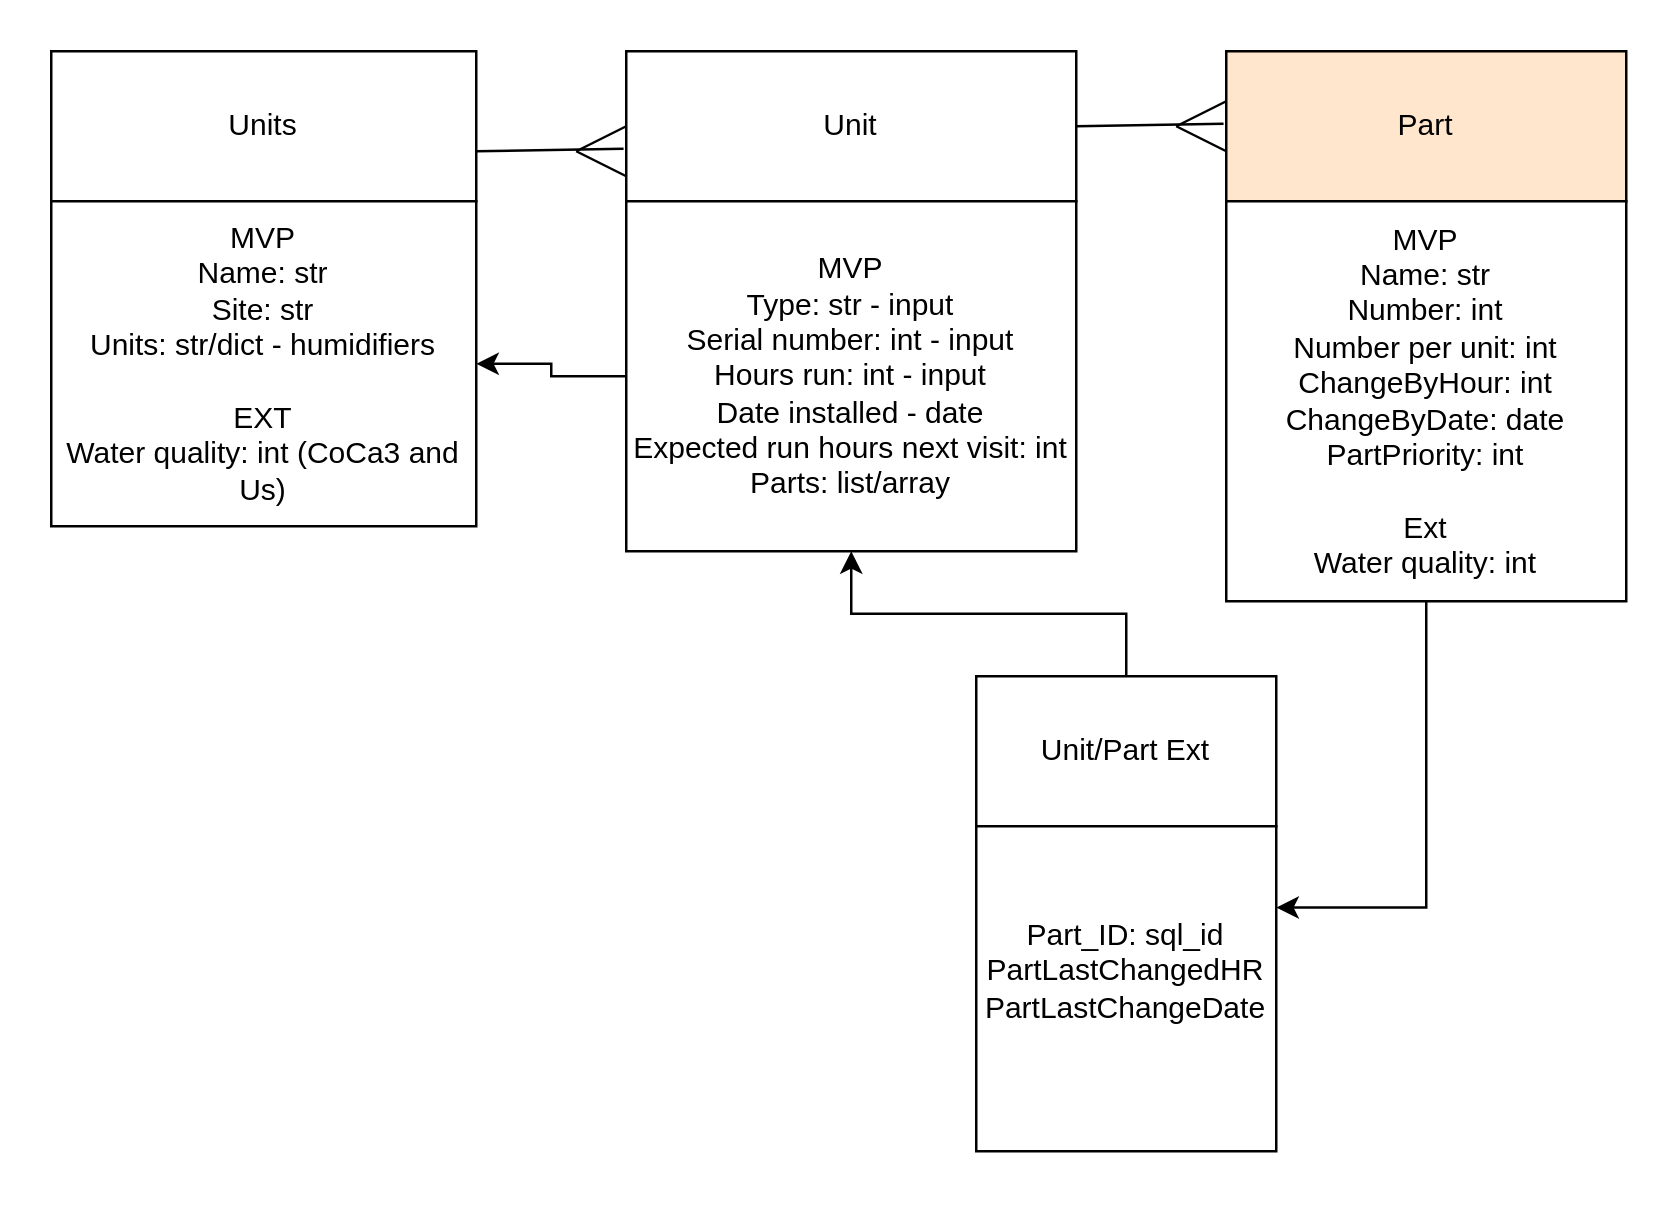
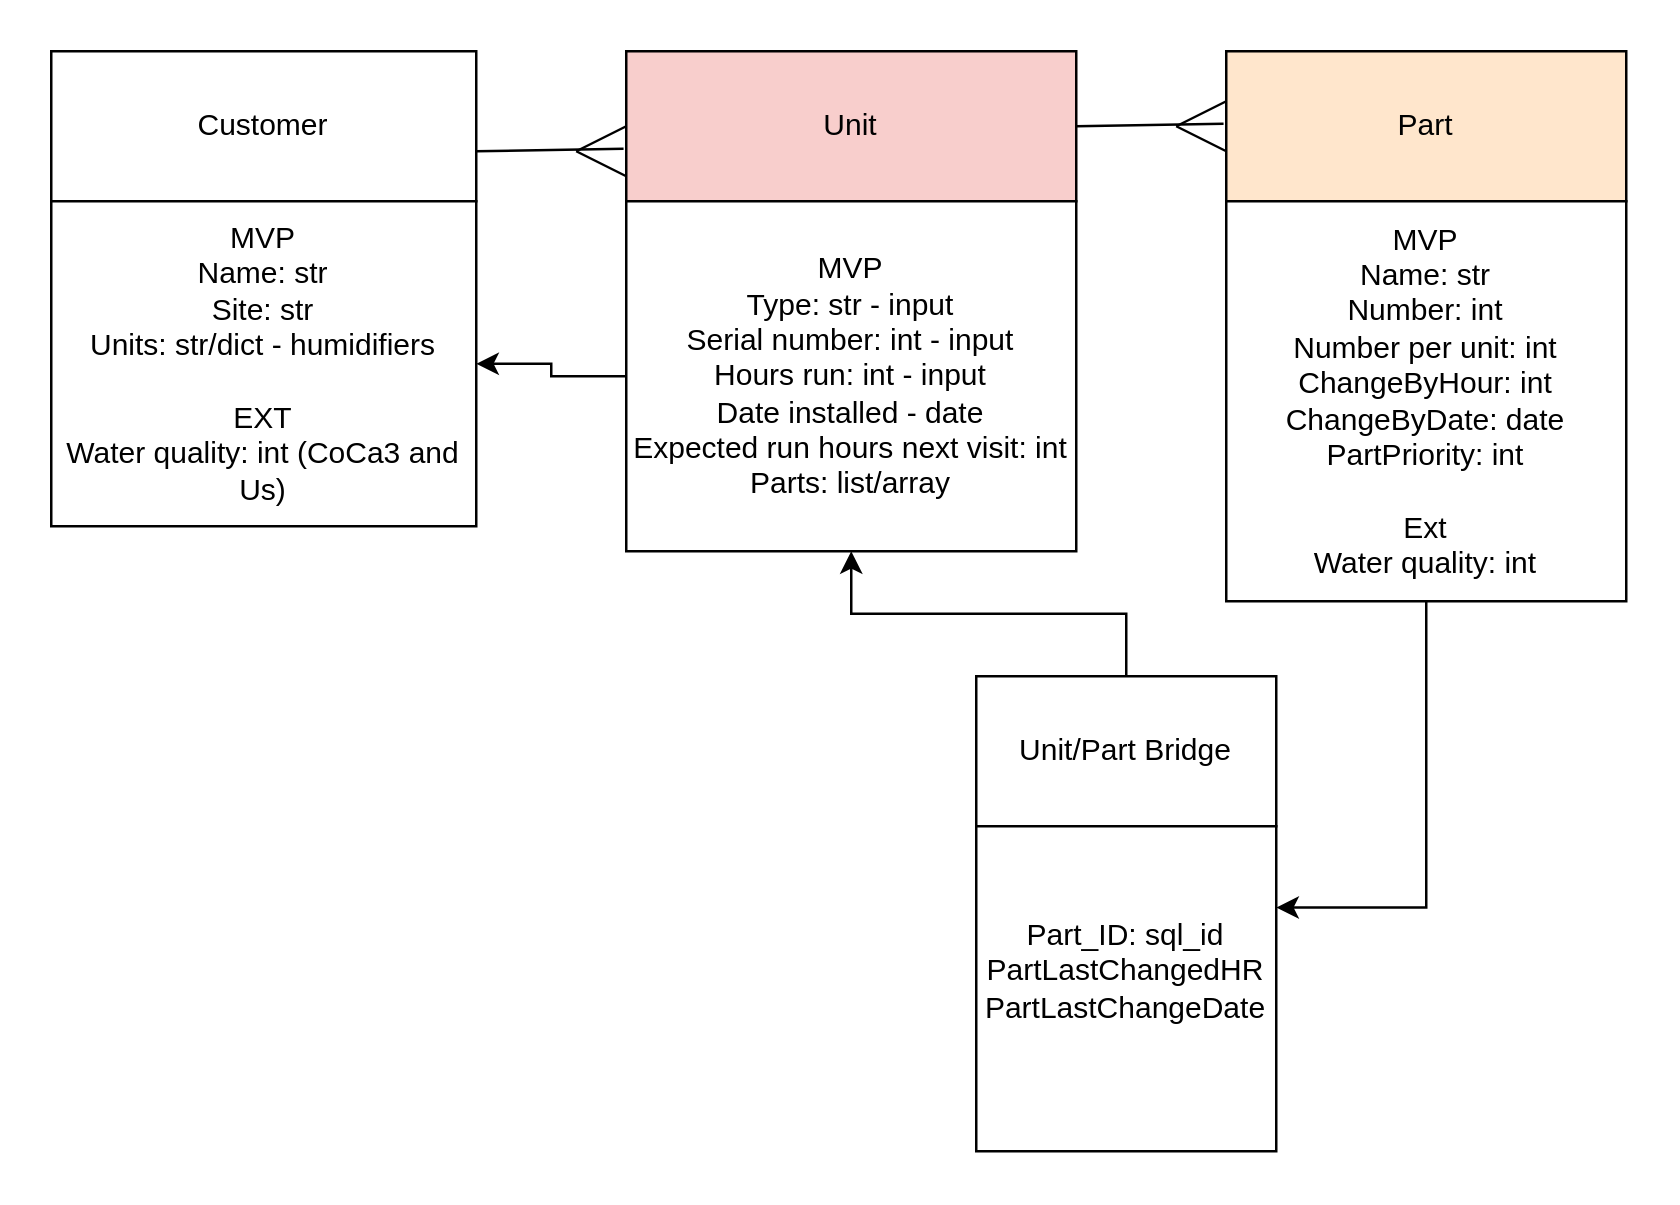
- <mxCell id="9" value="Units" style="rounded=0;whiteSpace=wrap;html=1;" parent="1" vertex="1"><mxGeometry x="20" y="20" width="170" height="60" as="geometry" /></mxCell>
+ <mxCell id="9" value="Customer" style="rounded=0;whiteSpace=wrap;html=1;" parent="1" vertex="1"><mxGeometry x="20" y="20" width="170" height="60" as="geometry" /></mxCell>
- <mxCell id="2" value="Unit" style="rounded=0;whiteSpace=wrap;html=1;" parent="1" vertex="1"><mxGeometry x="250" y="20" width="180" height="60" as="geometry" /></mxCell>
+ <mxCell id="2" value="Unit" style="rounded=0;whiteSpace=wrap;html=1;fillColor=#f8cecc;" parent="1" vertex="1"><mxGeometry x="250" y="20" width="180" height="60" as="geometry" /></mxCell>
- <mxCell id="12" value="Unit/Part Ext" style="rounded=0;whiteSpace=wrap;html=1;" vertex="1" parent="1"><mxGeometry x="390" y="270" width="120" height="60" as="geometry" /></mxCell>
+ <mxCell id="12" value="Unit/Part Bridge" style="rounded=0;whiteSpace=wrap;html=1;" vertex="1" parent="1"><mxGeometry x="390" y="270" width="120" height="60" as="geometry" /></mxCell>
